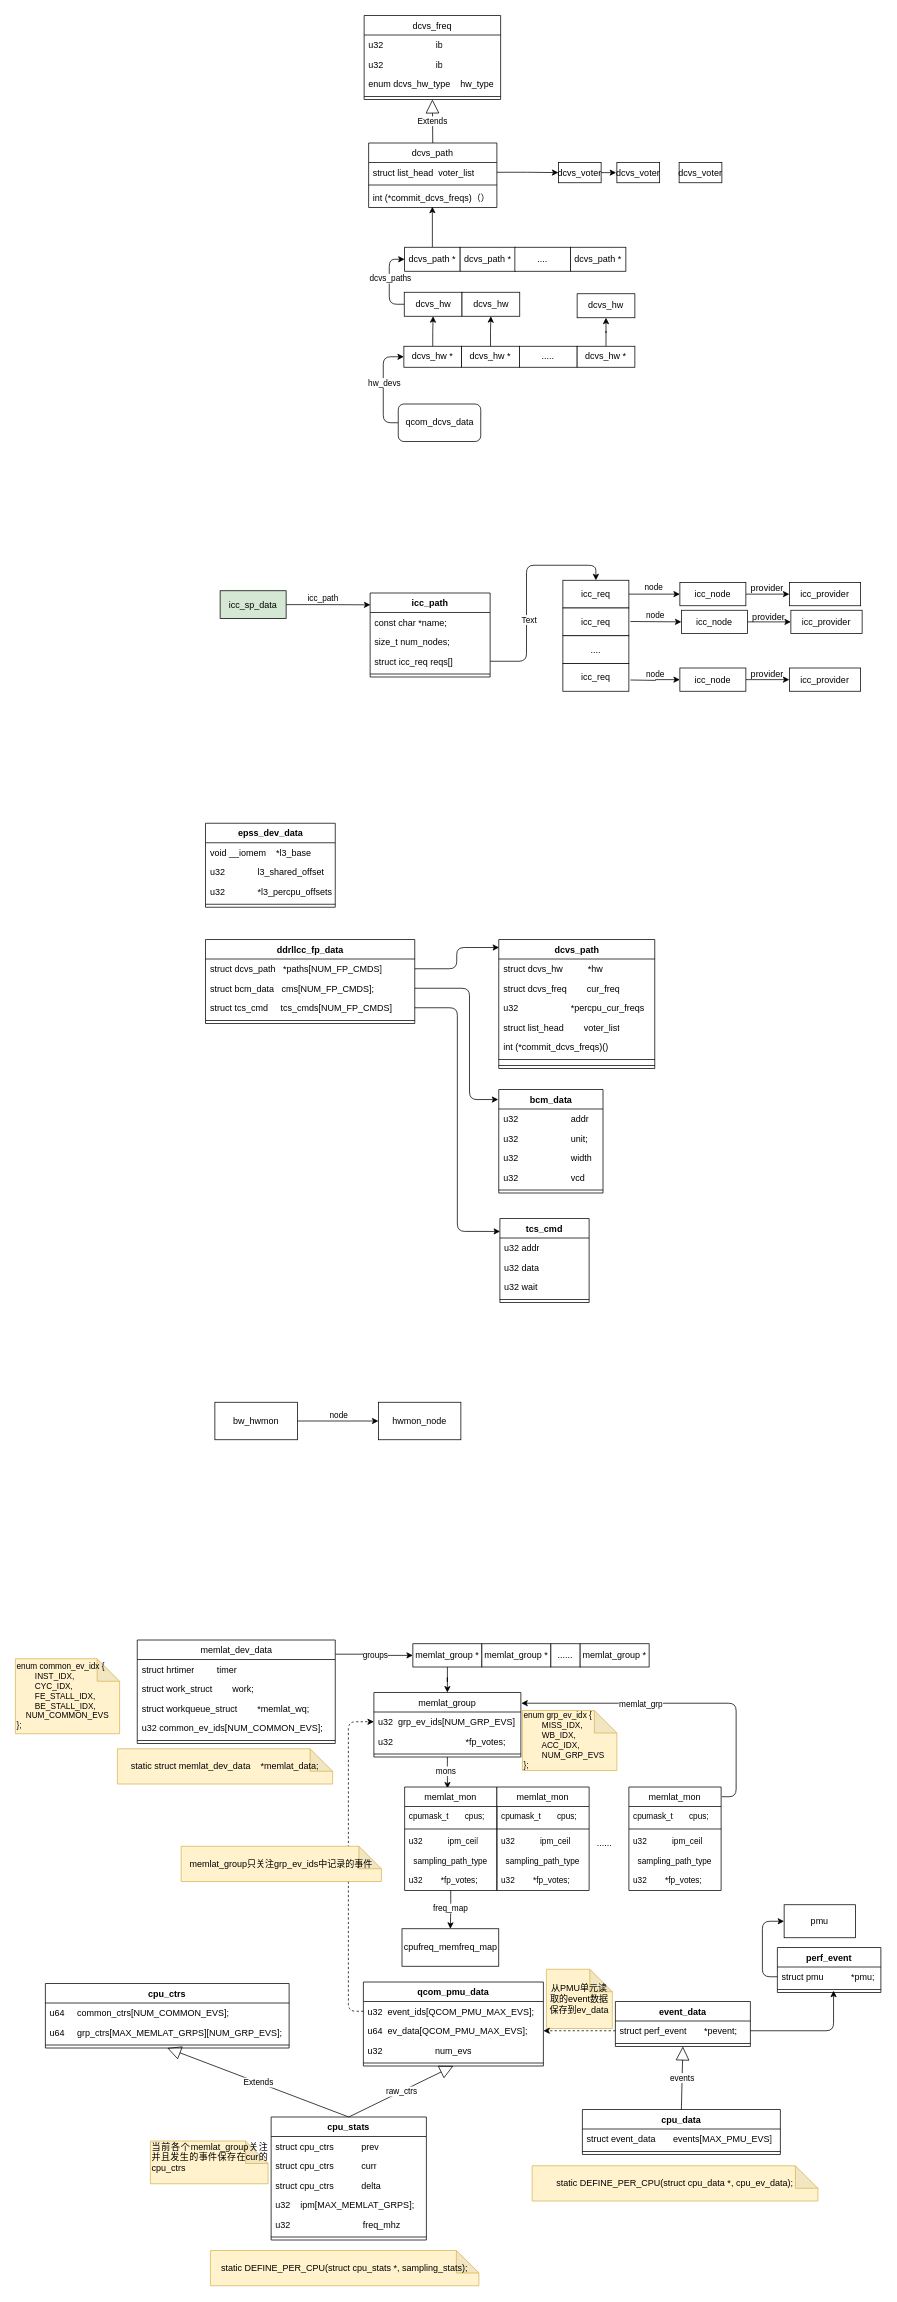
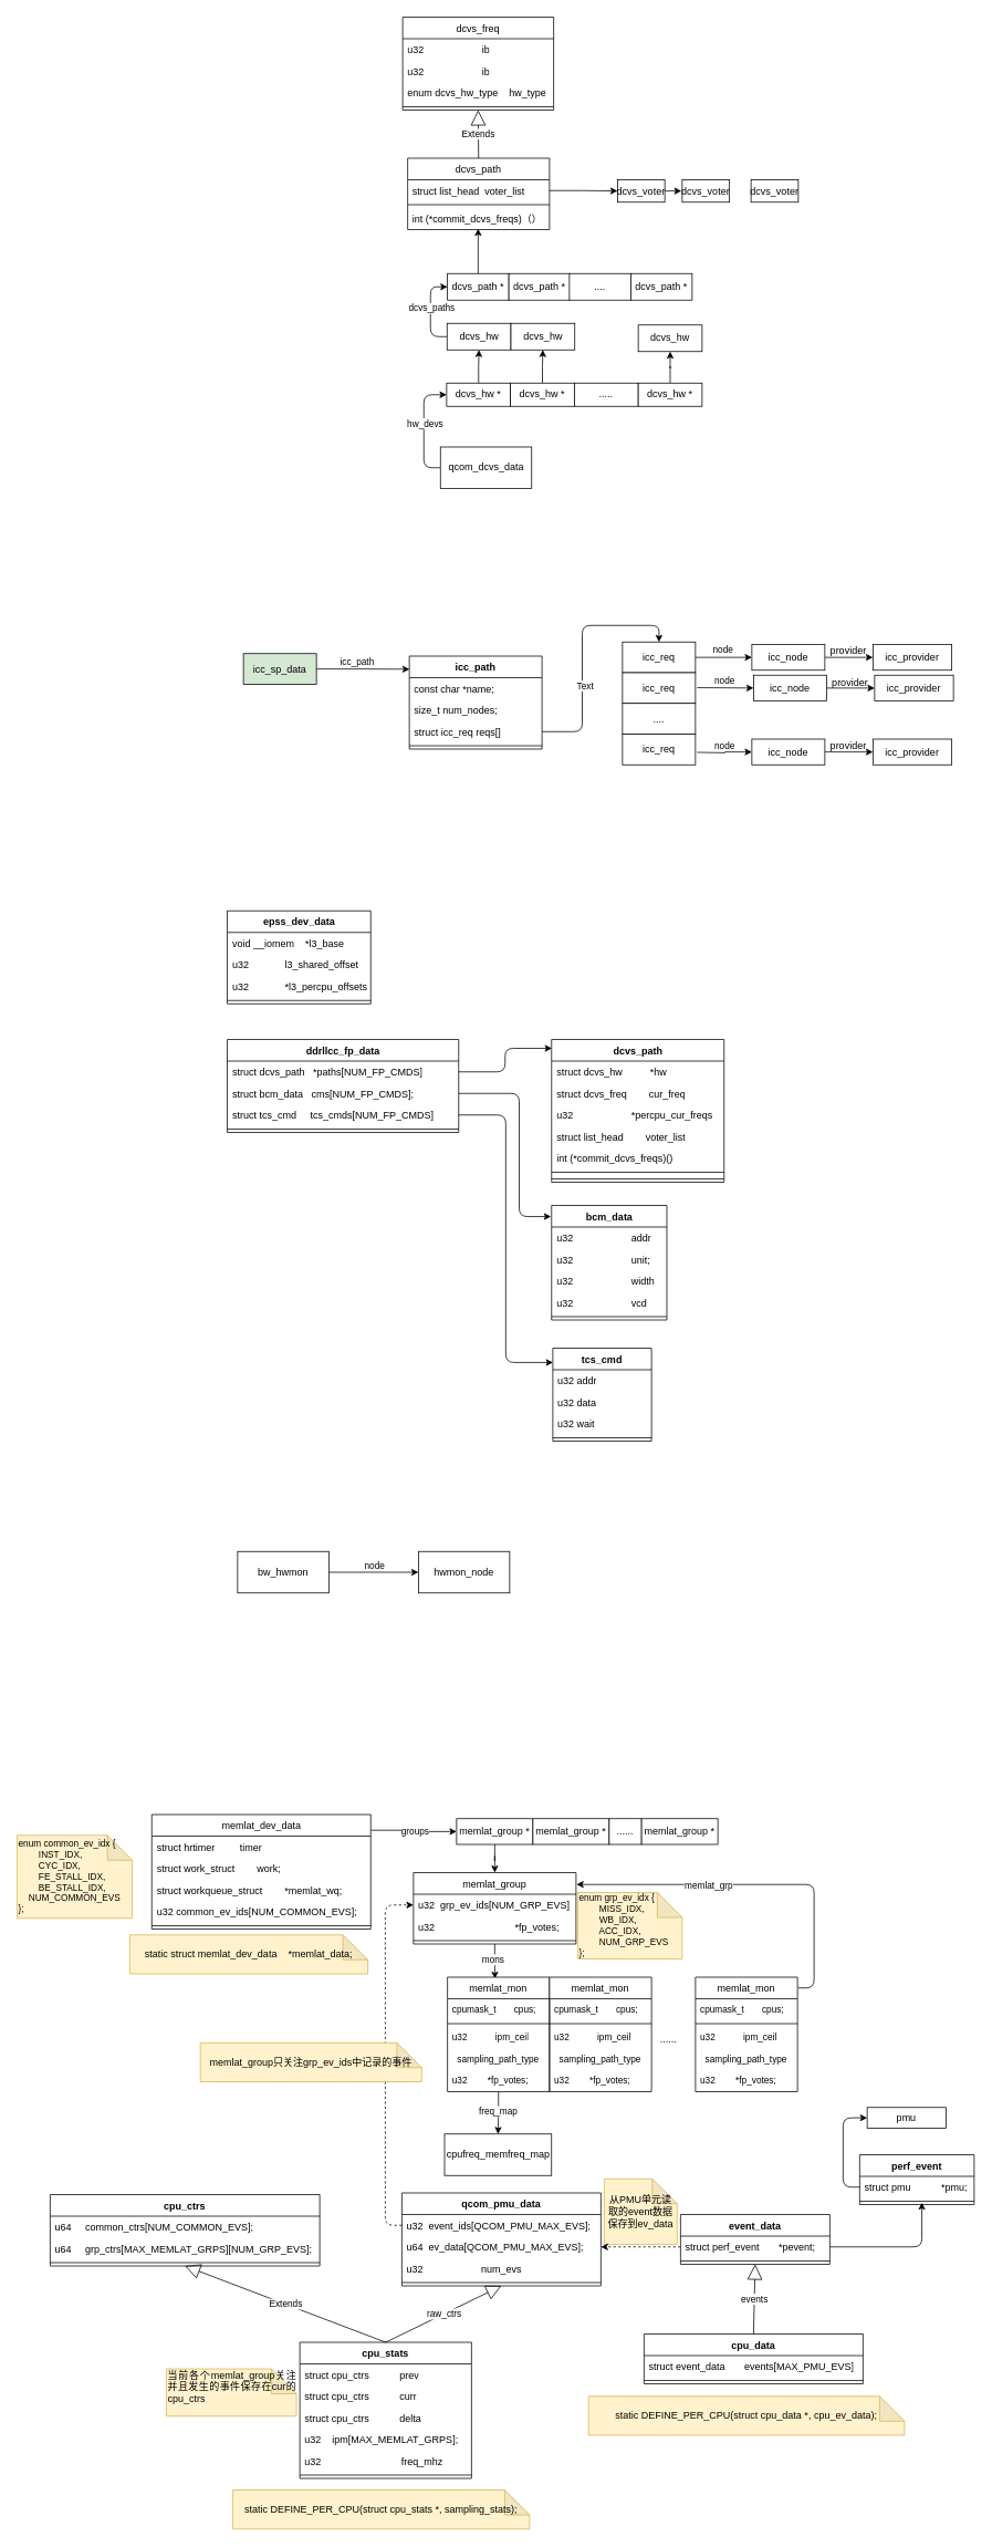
- <mxCell id="8" value="qcom_dcvs_data" style="html=1;whiteSpace=wrap;rounded=1;" parent="1" vertex="1"><mxGeometry x="530.5" y="538" width="110" height="50" as="geometry" /></mxCell>
+ <mxCell id="8" value="qcom_dcvs_data" style="html=1;whiteSpace=wrap;" parent="1" vertex="1"><mxGeometry x="530.5" y="538" width="110" height="50" as="geometry" /></mxCell>
- <mxCell id="168" value="pmu" style="html=1;whiteSpace=wrap;" parent="1" vertex="1"><mxGeometry x="1045" y="2539" width="95" height="44" as="geometry" /></mxCell>
+ <mxCell id="168" value="pmu" style="html=1;whiteSpace=wrap;" parent="1" vertex="1"><mxGeometry x="1045" y="2539" width="95" height="25" as="geometry" /></mxCell>
